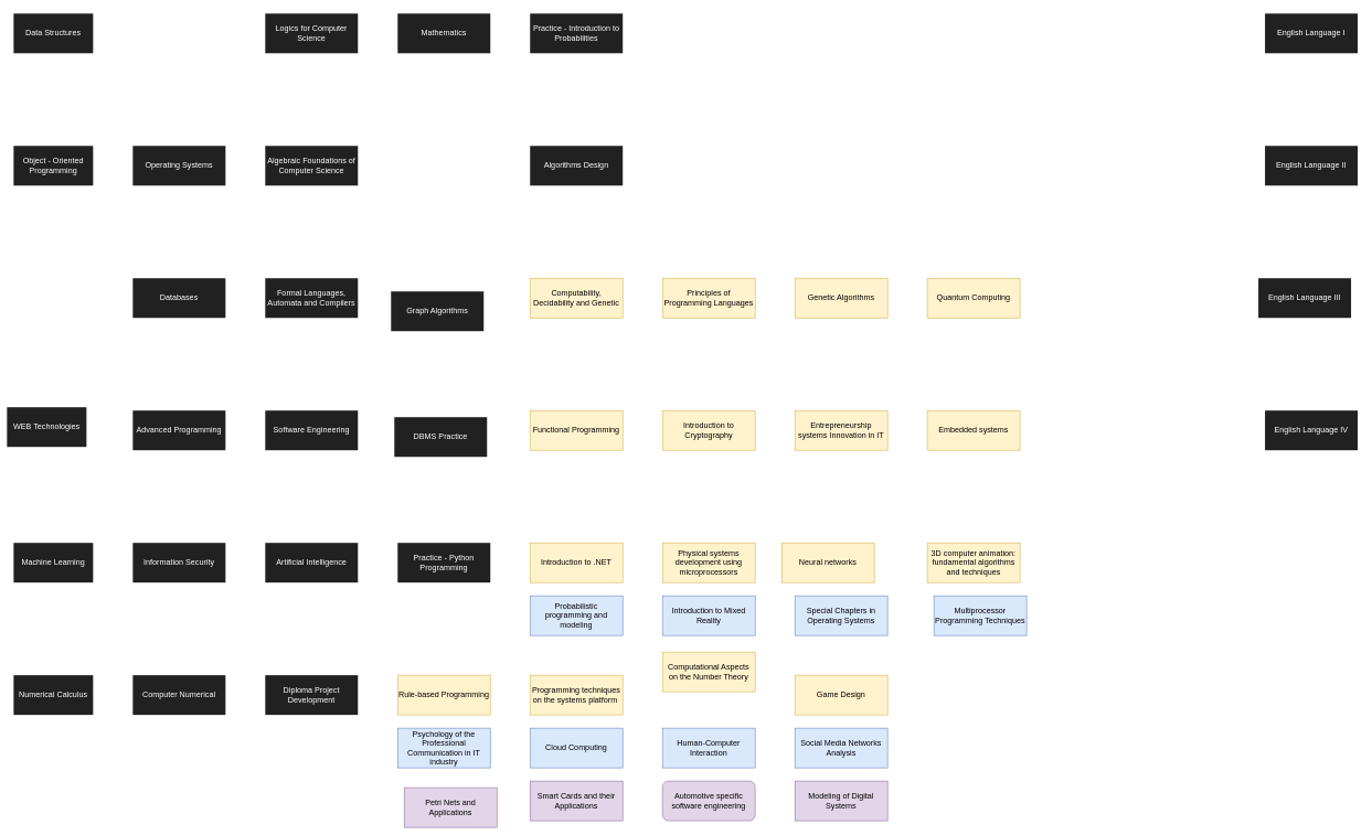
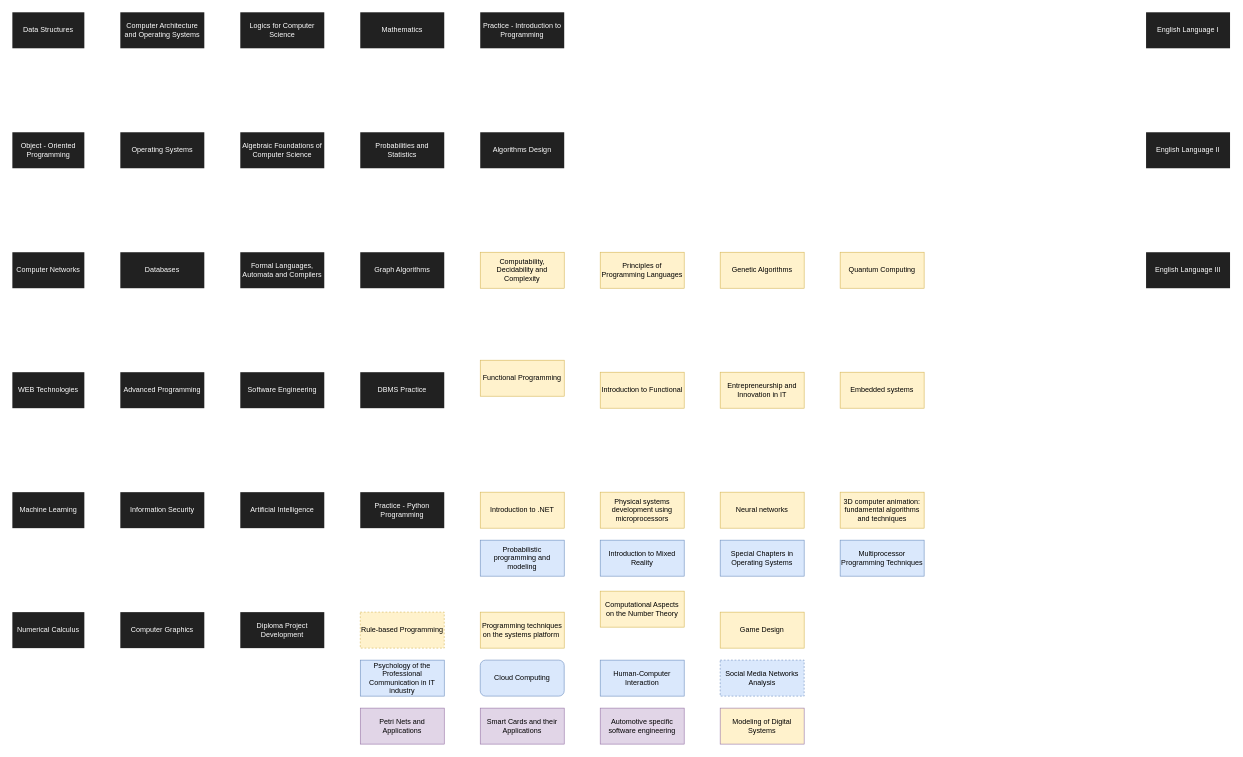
+ <mxCell id="3" value="Computer Architecture and Operating Systems" style="rounded=0;whiteSpace=wrap;html=1;strokeColor=none;fillColor=#212121;fontColor=#FFFFFF;" vertex="1" parent="1"><mxGeometry x="200" y="20" width="140" height="60" as="geometry" /></mxCell>
- <mxCell id="6" value="Practice - Introduction to Probabilities" style="rounded=0;whiteSpace=wrap;html=1;strokeColor=none;fillColor=#212121;fontColor=#FFFFFF;" vertex="1" parent="1"><mxGeometry x="800" y="20" width="140" height="60" as="geometry" /></mxCell>
+ <mxCell id="6" value="Practice - Introduction to Programming" style="rounded=0;whiteSpace=wrap;html=1;strokeColor=none;fillColor=#212121;fontColor=#FFFFFF;" vertex="1" parent="1"><mxGeometry x="800" y="20" width="140" height="60" as="geometry" /></mxCell>
+ <mxCell id="11" value="Probabilities and Statistics" style="rounded=0;whiteSpace=wrap;html=1;strokeColor=none;fillColor=#212121;fontColor=#FFFFFF;" vertex="1" parent="1"><mxGeometry x="600" y="220" width="140" height="60" as="geometry" /></mxCell>
+ <mxCell id="14" value="Computer Networks" style="rounded=0;whiteSpace=wrap;html=1;strokeColor=none;fillColor=#212121;fontColor=#FFFFFF;" vertex="1" parent="1"><mxGeometry x="20" y="420" width="120" height="60" as="geometry" /></mxCell>
- <mxCell id="34" value="Computability, Decidability and Genetic" style="rounded=0;whiteSpace=wrap;html=1;strokeColor=#d6b656;fillColor=#fff2cc;" vertex="1" parent="1"><mxGeometry x="800" y="420" width="140" height="60" as="geometry" /></mxCell>
+ <mxCell id="34" value="Computability, Decidability and Complexity" style="rounded=0;whiteSpace=wrap;html=1;strokeColor=#d6b656;fillColor=#fff2cc;" vertex="1" parent="1"><mxGeometry x="800" y="420" width="140" height="60" as="geometry" /></mxCell>
- <mxCell id="18" value="English Language III" style="rounded=0;whiteSpace=wrap;html=1;strokeColor=none;fillColor=#212121;fontColor=#FFFFFF;" vertex="1" parent="1"><mxGeometry x="1900" y="420" width="140" height="60" as="geometry" /></mxCell>
+ <mxCell id="18" value="English Language III" style="rounded=0;whiteSpace=wrap;html=1;strokeColor=none;fillColor=#212121;fontColor=#FFFFFF;" vertex="1" parent="1"><mxGeometry x="1910" y="420" width="140" height="60" as="geometry" /></mxCell>
- <mxCell id="17" value="Graph Algorithms" style="rounded=0;whiteSpace=wrap;html=1;strokeColor=none;fillColor=#212121;fontColor=#FFFFFF;" vertex="1" parent="1"><mxGeometry x="590" y="440" width="140" height="60" as="geometry" /></mxCell>
+ <mxCell id="17" value="Graph Algorithms" style="rounded=0;whiteSpace=wrap;html=1;strokeColor=none;fillColor=#212121;fontColor=#FFFFFF;" vertex="1" parent="1"><mxGeometry x="600" y="420" width="140" height="60" as="geometry" /></mxCell>
- <mxCell id="19" value="WEB Technologies" style="rounded=0;whiteSpace=wrap;html=1;strokeColor=none;fillColor=#212121;fontColor=#FFFFFF;" vertex="1" parent="1"><mxGeometry x="10" y="615" width="120" height="60" as="geometry" /></mxCell>
+ <mxCell id="19" value="WEB Technologies" style="rounded=0;whiteSpace=wrap;html=1;strokeColor=none;fillColor=#212121;fontColor=#FFFFFF;" vertex="1" parent="1"><mxGeometry x="20" y="620" width="120" height="60" as="geometry" /></mxCell>
- <mxCell id="38" value="Functional Programming" style="rounded=0;whiteSpace=wrap;html=1;strokeColor=#d6b656;fillColor=#fff2cc;" vertex="1" parent="1"><mxGeometry x="800" y="620" width="140" height="60" as="geometry" /></mxCell>
+ <mxCell id="38" value="Functional Programming" style="rounded=0;whiteSpace=wrap;html=1;strokeColor=#d6b656;fillColor=#fff2cc;" vertex="1" parent="1"><mxGeometry x="800" y="600" width="140" height="60" as="geometry" /></mxCell>
- <mxCell id="35" value="Introduction to Cryptography" style="rounded=0;whiteSpace=wrap;html=1;strokeColor=#d6b656;fillColor=#fff2cc;" vertex="1" parent="1"><mxGeometry x="1000" y="620" width="140" height="60" as="geometry" /></mxCell>
+ <mxCell id="35" value="Introduction to Functional" style="rounded=0;whiteSpace=wrap;html=1;strokeColor=#d6b656;fillColor=#fff2cc;" vertex="1" parent="1"><mxGeometry x="1000" y="620" width="140" height="60" as="geometry" /></mxCell>
- <mxCell id="36" value="Entrepreneurship systems Innovation in IT" style="rounded=0;whiteSpace=wrap;html=1;strokeColor=#d6b656;fillColor=#fff2cc;" vertex="1" parent="1"><mxGeometry x="1200" y="620" width="140" height="60" as="geometry" /></mxCell>
+ <mxCell id="36" value="Entrepreneurship and Innovation in IT" style="rounded=0;whiteSpace=wrap;html=1;strokeColor=#d6b656;fillColor=#fff2cc;" vertex="1" parent="1"><mxGeometry x="1200" y="620" width="140" height="60" as="geometry" /></mxCell>
- <mxCell id="23" value="English Language IV" style="rounded=0;whiteSpace=wrap;html=1;strokeColor=none;fillColor=#212121;fontColor=#FFFFFF;" vertex="1" parent="1"><mxGeometry x="1910" y="620" width="140" height="60" as="geometry" /></mxCell>
- <mxCell id="22" value="DBMS Practice" style="rounded=0;whiteSpace=wrap;html=1;strokeColor=none;fillColor=#212121;fontColor=#FFFFFF;" vertex="1" parent="1"><mxGeometry x="595" y="630" width="140" height="60" as="geometry" /></mxCell>
+ <mxCell id="22" value="DBMS Practice" style="rounded=0;whiteSpace=wrap;html=1;strokeColor=none;fillColor=#212121;fontColor=#FFFFFF;" vertex="1" parent="1"><mxGeometry x="600" y="620" width="140" height="60" as="geometry" /></mxCell>
- <mxCell id="40" value="Neural networks" style="rounded=0;whiteSpace=wrap;html=1;strokeColor=#d6b656;fillColor=#fff2cc;" vertex="1" parent="1"><mxGeometry x="1180" y="820" width="140" height="60" as="geometry" /></mxCell>
+ <mxCell id="40" value="Neural networks" style="rounded=0;whiteSpace=wrap;html=1;strokeColor=#d6b656;fillColor=#fff2cc;" vertex="1" parent="1"><mxGeometry x="1200" y="820" width="140" height="60" as="geometry" /></mxCell>
- <mxCell id="45" value="Multiprocessor Programming Techniques" style="rounded=0;whiteSpace=wrap;html=1;strokeColor=#6c8ebf;fillColor=#dae8fc;" vertex="1" parent="1"><mxGeometry x="1410" y="900" width="140" height="60" as="geometry" /></mxCell>
+ <mxCell id="45" value="Multiprocessor Programming Techniques" style="rounded=0;whiteSpace=wrap;html=1;strokeColor=#6c8ebf;fillColor=#dae8fc;" vertex="1" parent="1"><mxGeometry x="1400" y="900" width="140" height="60" as="geometry" /></mxCell>
- <mxCell id="29" value="Computer Numerical" style="rounded=0;whiteSpace=wrap;html=1;strokeColor=none;fillColor=#212121;fontColor=#FFFFFF;" vertex="1" parent="1"><mxGeometry x="200" y="1020" width="140" height="60" as="geometry" /></mxCell>
+ <mxCell id="29" value="Computer Graphics" style="rounded=0;whiteSpace=wrap;html=1;strokeColor=none;fillColor=#212121;fontColor=#FFFFFF;" vertex="1" parent="1"><mxGeometry x="200" y="1020" width="140" height="60" as="geometry" /></mxCell>
- <mxCell id="49" value="Rule-based Programming" style="rounded=0;whiteSpace=wrap;html=1;strokeColor=#d6b656;fillColor=#fff2cc;" vertex="1" parent="1"><mxGeometry x="600" y="1020" width="140" height="60" as="geometry" /></mxCell>
+ <mxCell id="49" value="Rule-based Programming" style="rounded=0;whiteSpace=wrap;html=1;strokeColor=#d6b656;fillColor=#fff2cc;dashed=1;" vertex="1" parent="1"><mxGeometry x="600" y="1020" width="140" height="60" as="geometry" /></mxCell>
- <mxCell id="50" value="Cloud Computing" style="rounded=0;whiteSpace=wrap;html=1;strokeColor=#6c8ebf;fillColor=#dae8fc;" vertex="1" parent="1"><mxGeometry x="800" y="1100" width="140" height="60" as="geometry" /></mxCell>
+ <mxCell id="50" value="Cloud Computing" style="whiteSpace=wrap;html=1;strokeColor=#6c8ebf;fillColor=#dae8fc;rounded=1;" vertex="1" parent="1"><mxGeometry x="800" y="1100" width="140" height="60" as="geometry" /></mxCell>
- <mxCell id="56" value="Social Media Networks Analysis " style="rounded=0;whiteSpace=wrap;html=1;strokeColor=#6c8ebf;fillColor=#dae8fc;" vertex="1" parent="1"><mxGeometry x="1200" y="1100" width="140" height="60" as="geometry" /></mxCell>
+ <mxCell id="56" value="Social Media Networks Analysis " style="rounded=0;whiteSpace=wrap;html=1;strokeColor=#6c8ebf;fillColor=#dae8fc;dashed=1;" vertex="1" parent="1"><mxGeometry x="1200" y="1100" width="140" height="60" as="geometry" /></mxCell>
- <mxCell id="54" value="Automotive specific software engineering" style="whiteSpace=wrap;html=1;strokeColor=#9673a6;fillColor=#e1d5e7;rounded=1;" vertex="1" parent="1"><mxGeometry x="1000" y="1180" width="140" height="60" as="geometry" /></mxCell>
+ <mxCell id="54" value="Automotive specific software engineering" style="rounded=0;whiteSpace=wrap;html=1;strokeColor=#9673a6;fillColor=#e1d5e7;" vertex="1" parent="1"><mxGeometry x="1000" y="1180" width="140" height="60" as="geometry" /></mxCell>
- <mxCell id="58" value="Modeling of Digital Systems" style="rounded=0;whiteSpace=wrap;html=1;strokeColor=#9673a6;fillColor=#e1d5e7;" vertex="1" parent="1"><mxGeometry x="1200" y="1180" width="140" height="60" as="geometry" /></mxCell>
+ <mxCell id="58" value="Modeling of Digital Systems" style="rounded=0;whiteSpace=wrap;html=1;strokeColor=#9673a6;fillColor=#fff2cc;" vertex="1" parent="1"><mxGeometry x="1200" y="1180" width="140" height="60" as="geometry" /></mxCell>
- <mxCell id="55" value="Petri Nets and Applications" style="rounded=0;whiteSpace=wrap;html=1;strokeColor=#9673a6;fillColor=#e1d5e7;" vertex="1" parent="1"><mxGeometry x="610" y="1190" width="140" height="60" as="geometry" /></mxCell>
+ <mxCell id="55" value="Petri Nets and Applications" style="rounded=0;whiteSpace=wrap;html=1;strokeColor=#9673a6;fillColor=#e1d5e7;" vertex="1" parent="1"><mxGeometry x="600" y="1180" width="140" height="60" as="geometry" /></mxCell>
